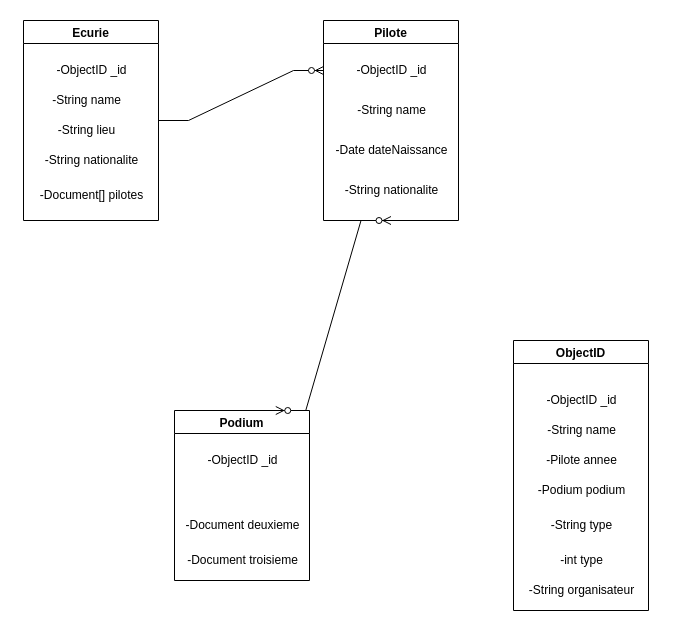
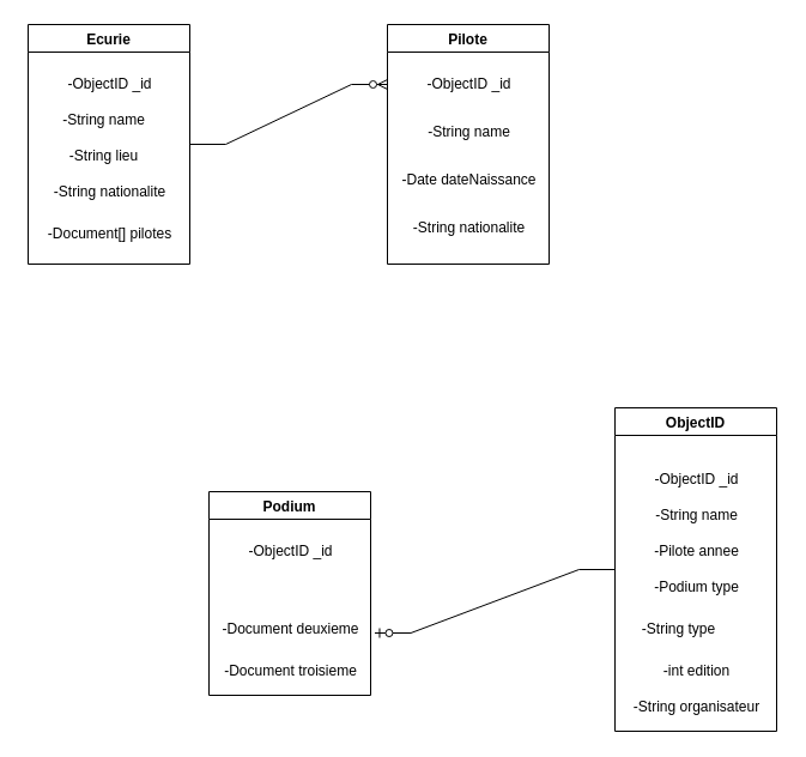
- <mxCell id="26" value="" style="edgeStyle=entityRelationEdgeStyle;fontSize=12;html=1;endArrow=ERzeroToMany;endFill=1;startArrow=ERzeroToMany;rounded=0;entryX=0.5;entryY=1;entryDx=0;entryDy=0;exitX=0.75;exitY=0;exitDx=0;exitDy=0;" edge="1" parent="1" source="21" target="2"><mxGeometry width="100" height="100" relative="1" as="geometry"><mxPoint x="323" y="370" as="sourcePoint" /><mxPoint x="423" y="270" as="targetPoint" /></mxGeometry></mxCell>
- <mxCell id="10" value="-Podium podium" style="text;html=1;align=center;verticalAlign=middle;resizable=0;points=[];autosize=1;strokeColor=none;fillColor=none;" vertex="1" parent="7"><mxGeometry x="12.5" y="140" width="110" height="20" as="geometry" /></mxCell>
+ <mxCell id="10" value="-Podium type" style="text;html=1;align=center;verticalAlign=middle;resizable=0;points=[];autosize=1;strokeColor=none;fillColor=none;" vertex="1" parent="7"><mxGeometry x="12.5" y="140" width="110" height="20" as="geometry" /></mxCell>
+ <mxCell id="27" value="" style="edgeStyle=entityRelationEdgeStyle;fontSize=12;html=1;endArrow=ERzeroToOne;endFill=1;rounded=0;entryX=1.007;entryY=0.65;entryDx=0;entryDy=0;entryPerimeter=0;exitX=0;exitY=0.5;exitDx=0;exitDy=0;" edge="1" parent="1" source="7" target="22"><mxGeometry width="100" height="100" relative="1" as="geometry"><mxPoint x="323" y="370" as="sourcePoint" /><mxPoint x="453" y="460" as="targetPoint" /></mxGeometry></mxCell>
- <mxCell id="13" value="-String type" style="text;html=1;align=center;verticalAlign=middle;resizable=0;points=[];autosize=1;strokeColor=none;fillColor=none;" vertex="1" parent="7"><mxGeometry x="22.5" y="175" width="90" height="20" as="geometry" /></mxCell>
+ <mxCell id="13" value="-String type" style="text;html=1;align=center;verticalAlign=middle;resizable=0;points=[];autosize=1;strokeColor=none;fillColor=none;" vertex="1" parent="7"><mxGeometry x="7.5" y="175" width="90" height="20" as="geometry" /></mxCell>
- <mxCell id="11" value="-int type" style="text;html=1;align=center;verticalAlign=middle;resizable=0;points=[];autosize=1;strokeColor=none;fillColor=none;" vertex="1" parent="7"><mxGeometry x="27.5" y="210" width="80" height="20" as="geometry" /></mxCell>
+ <mxCell id="11" value="-int edition" style="text;html=1;align=center;verticalAlign=middle;resizable=0;points=[];autosize=1;strokeColor=none;fillColor=none;" vertex="1" parent="7"><mxGeometry x="27.5" y="210" width="80" height="20" as="geometry" /></mxCell>
